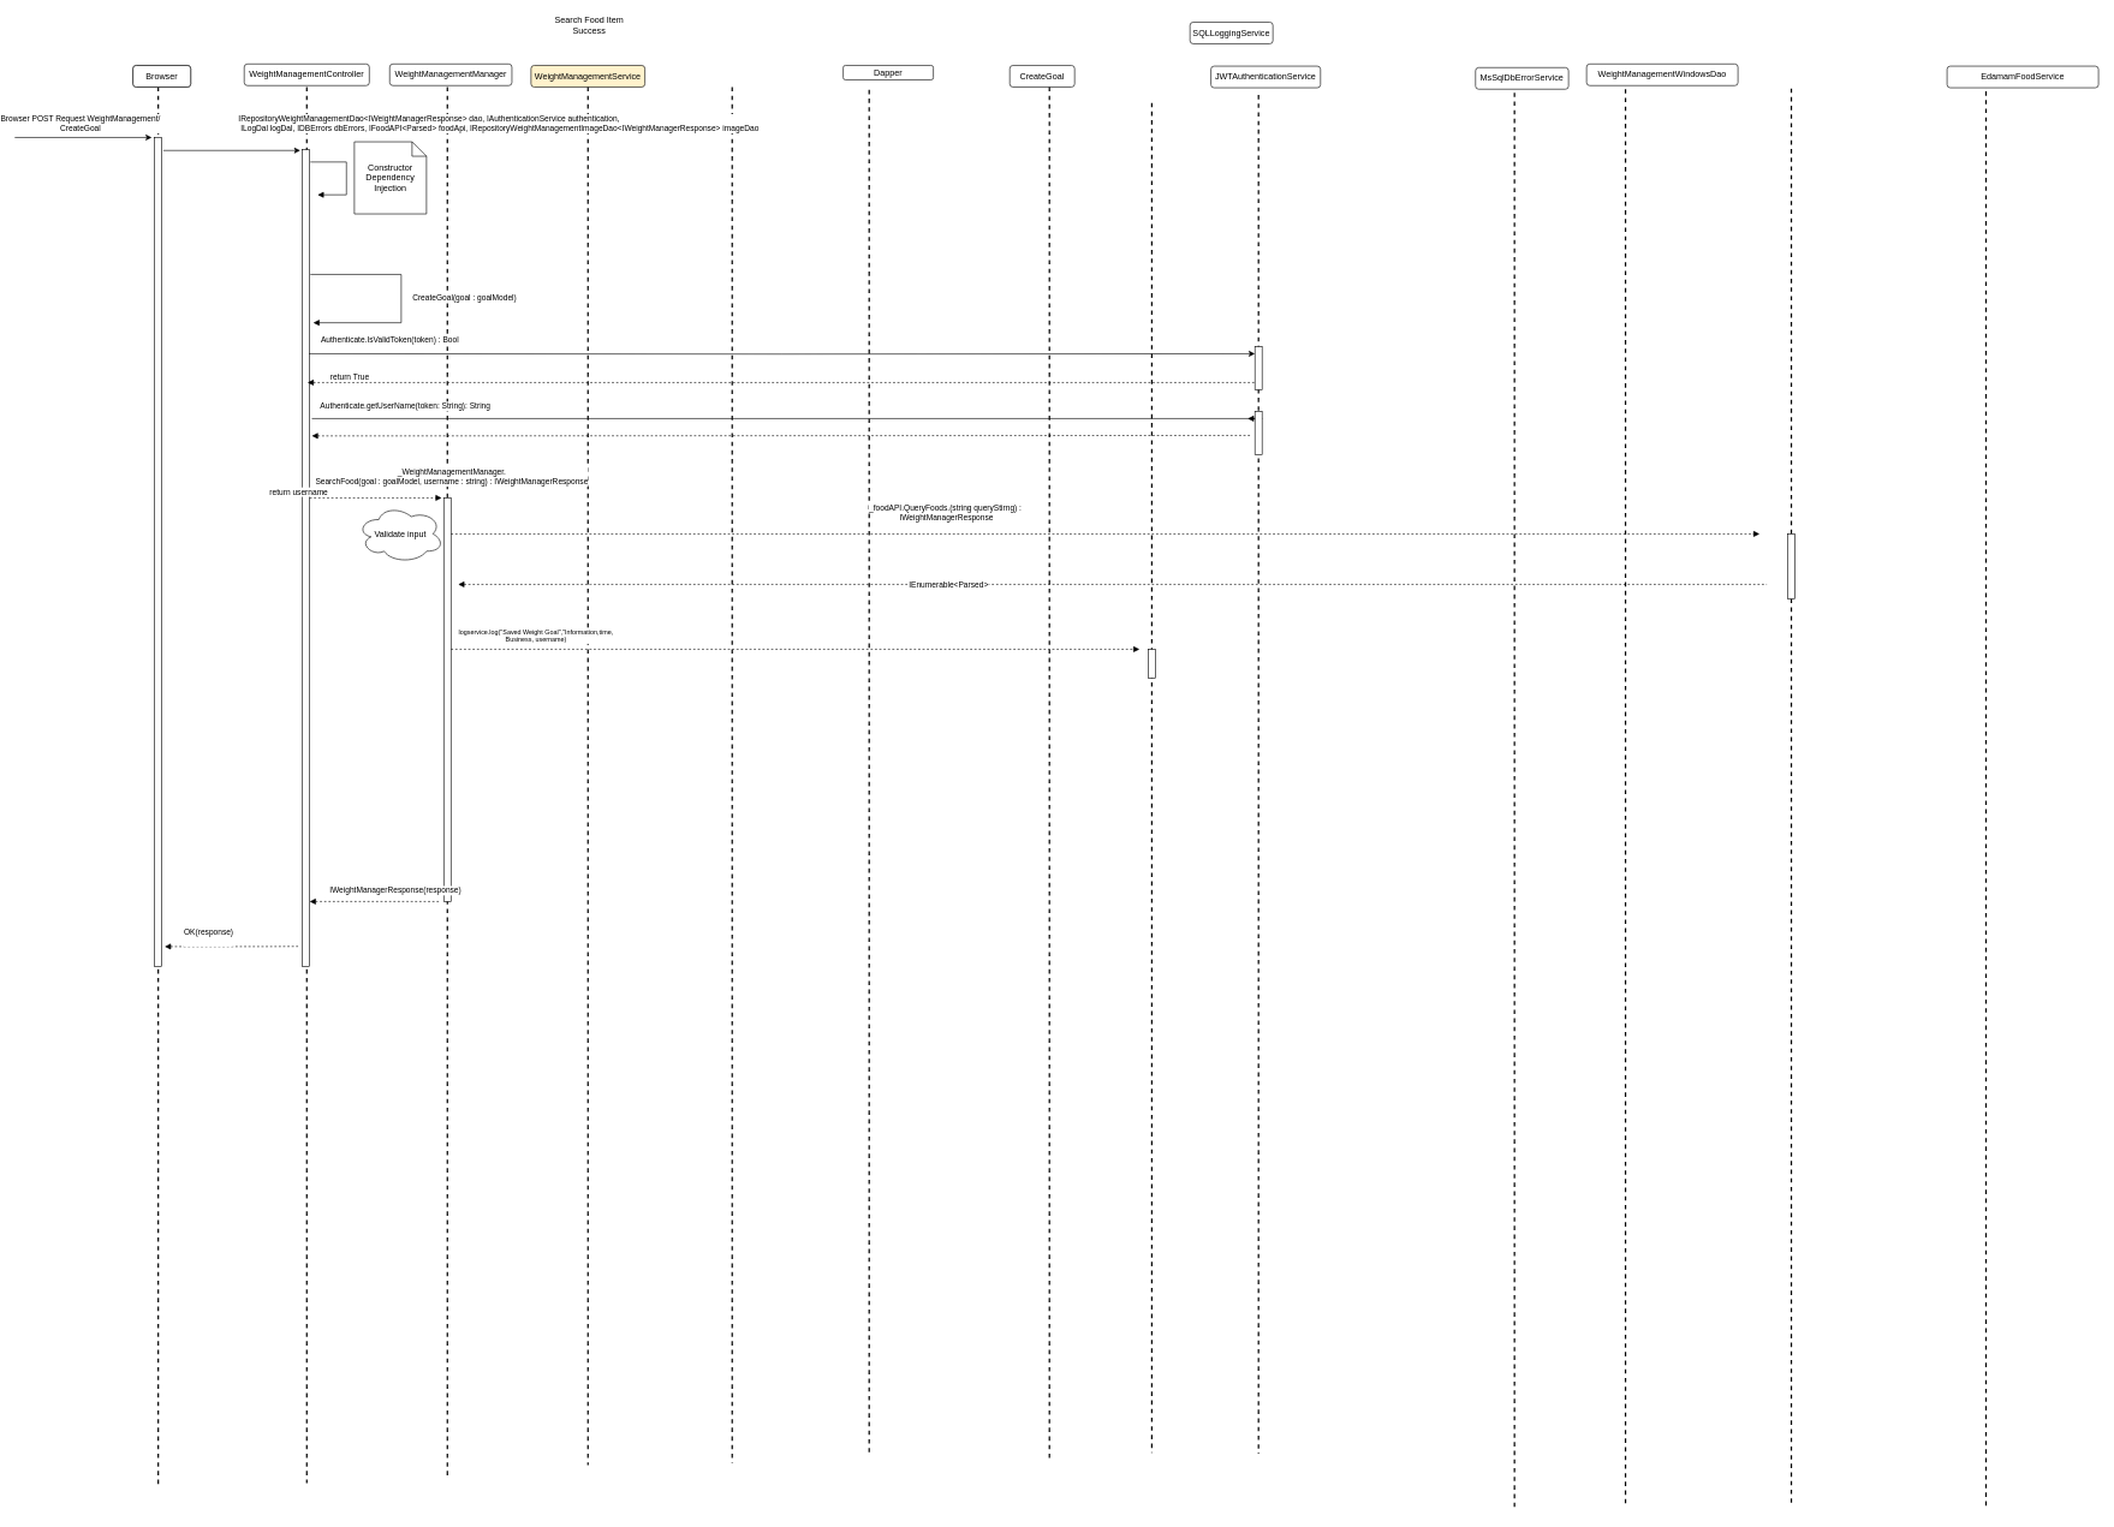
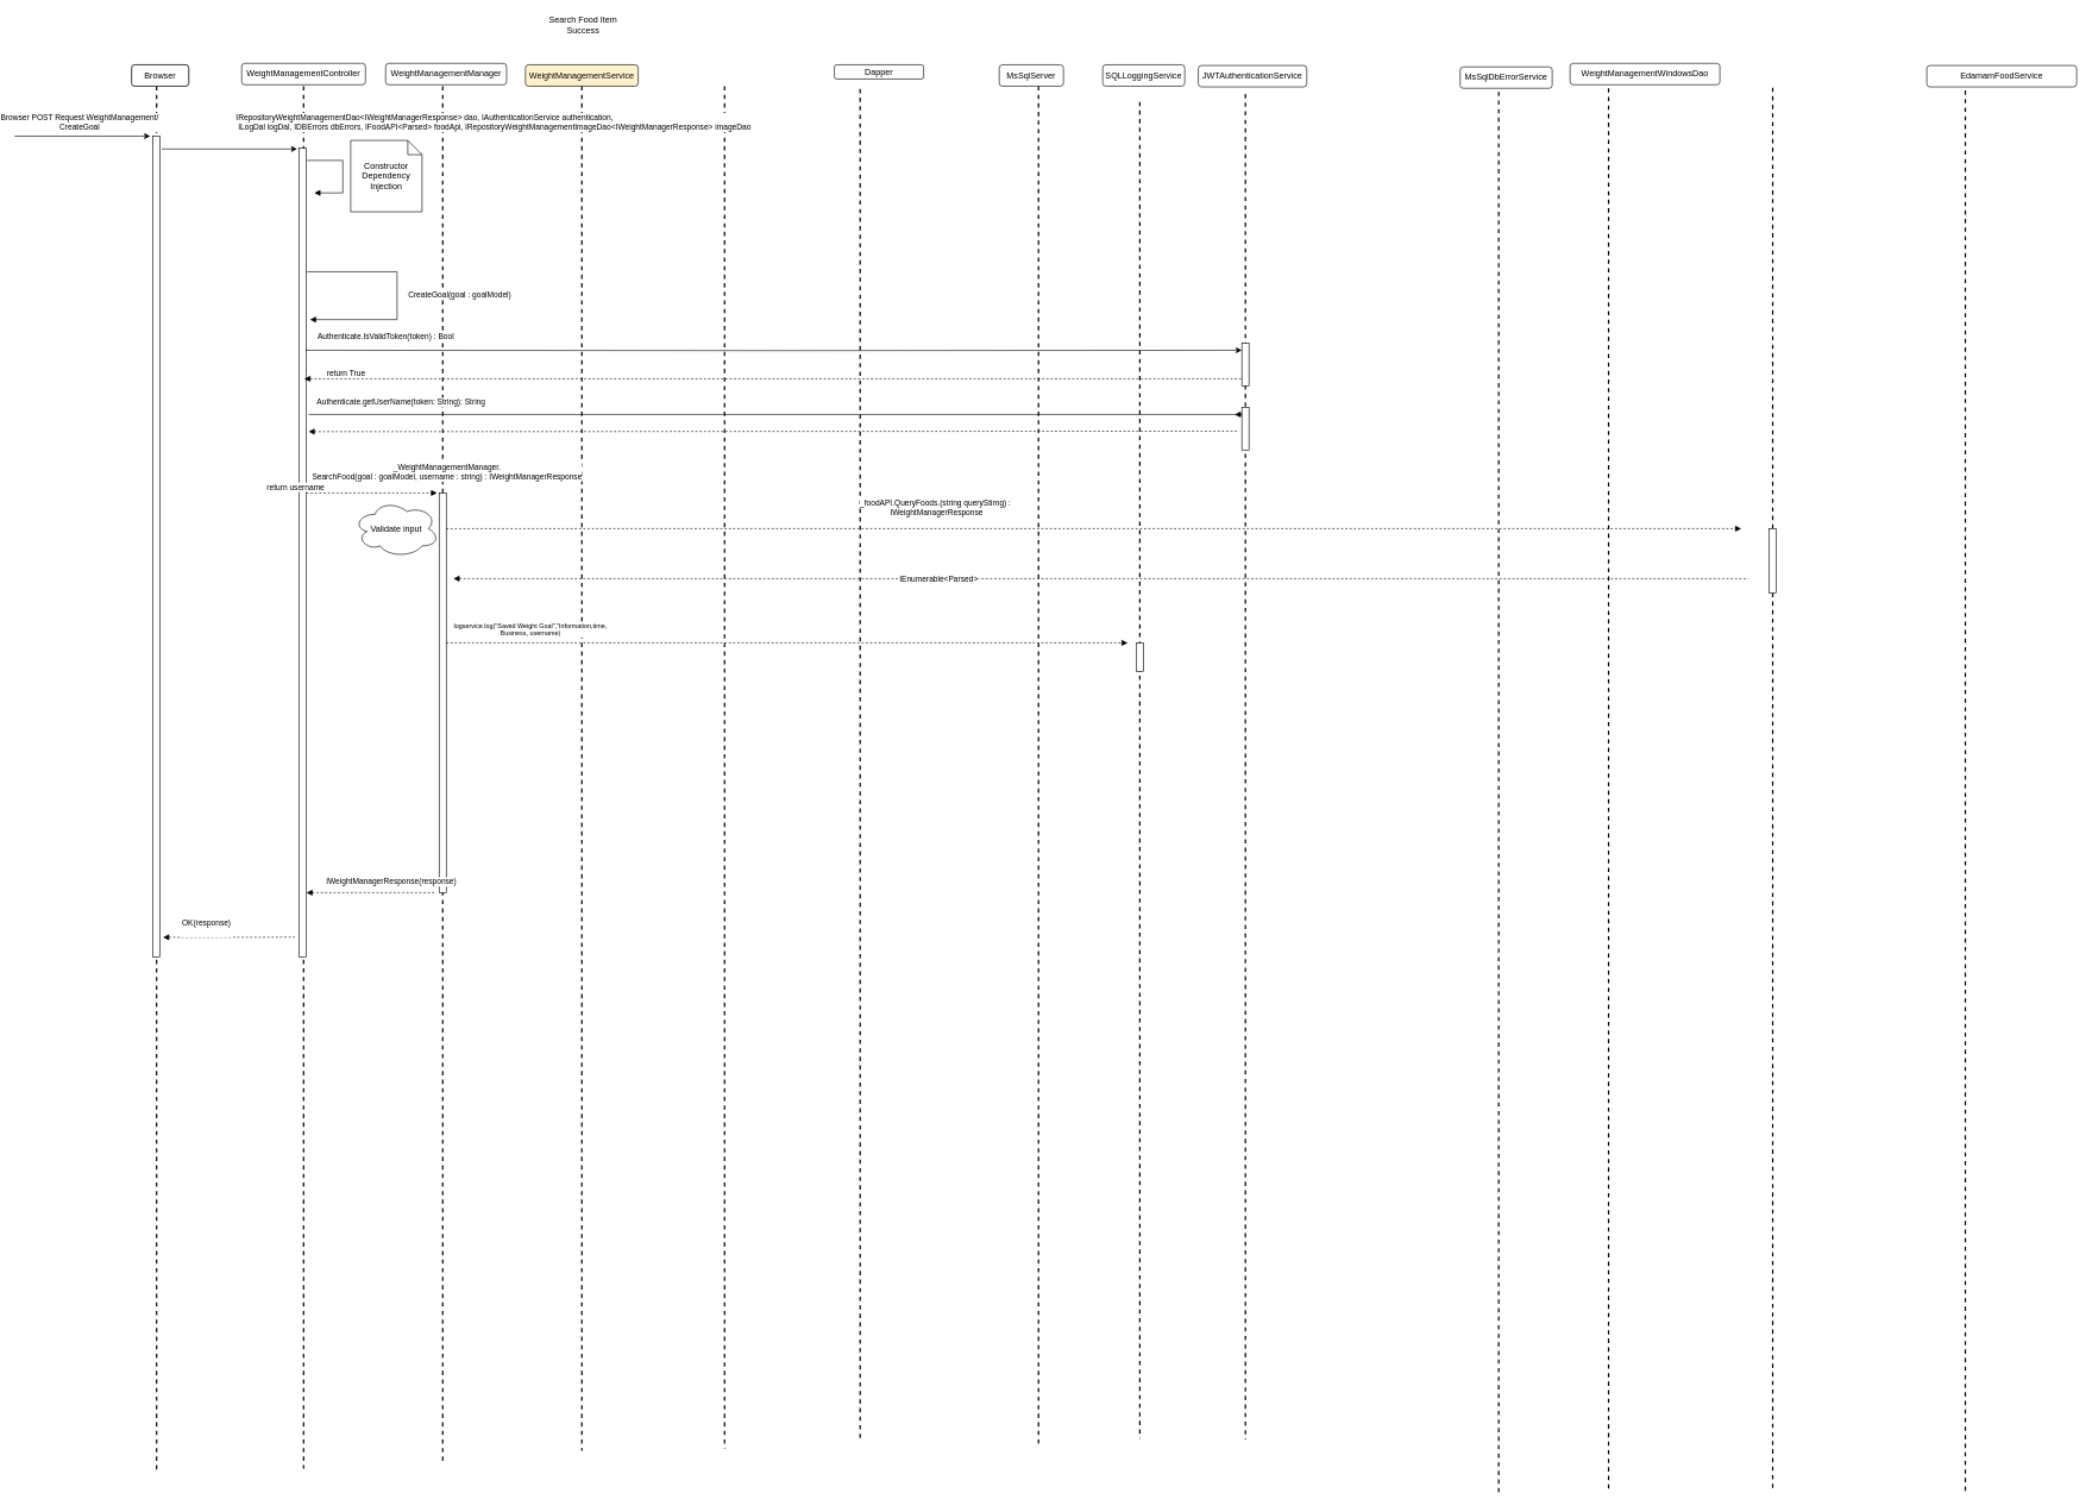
- <mxCell id="13" value="SQLLoggingService" style="rounded=1;whiteSpace=wrap;html=1;" vertex="1" parent="1"><mxGeometry x="1650" y="30" width="115" height="30" as="geometry" /></mxCell>
+ <mxCell id="13" value="SQLLoggingService" style="rounded=1;whiteSpace=wrap;html=1;" vertex="1" parent="1"><mxGeometry x="1545" y="90" width="115" height="30" as="geometry" /></mxCell>
- <mxCell id="4" value="CreateGoal" style="rounded=1;whiteSpace=wrap;html=1;" vertex="1" parent="1"><mxGeometry x="1400" y="90" width="90" height="30" as="geometry" /></mxCell>
+ <mxCell id="4" value="MsSqlServer" style="rounded=1;whiteSpace=wrap;html=1;" vertex="1" parent="1"><mxGeometry x="1400" y="90" width="90" height="30" as="geometry" /></mxCell>
